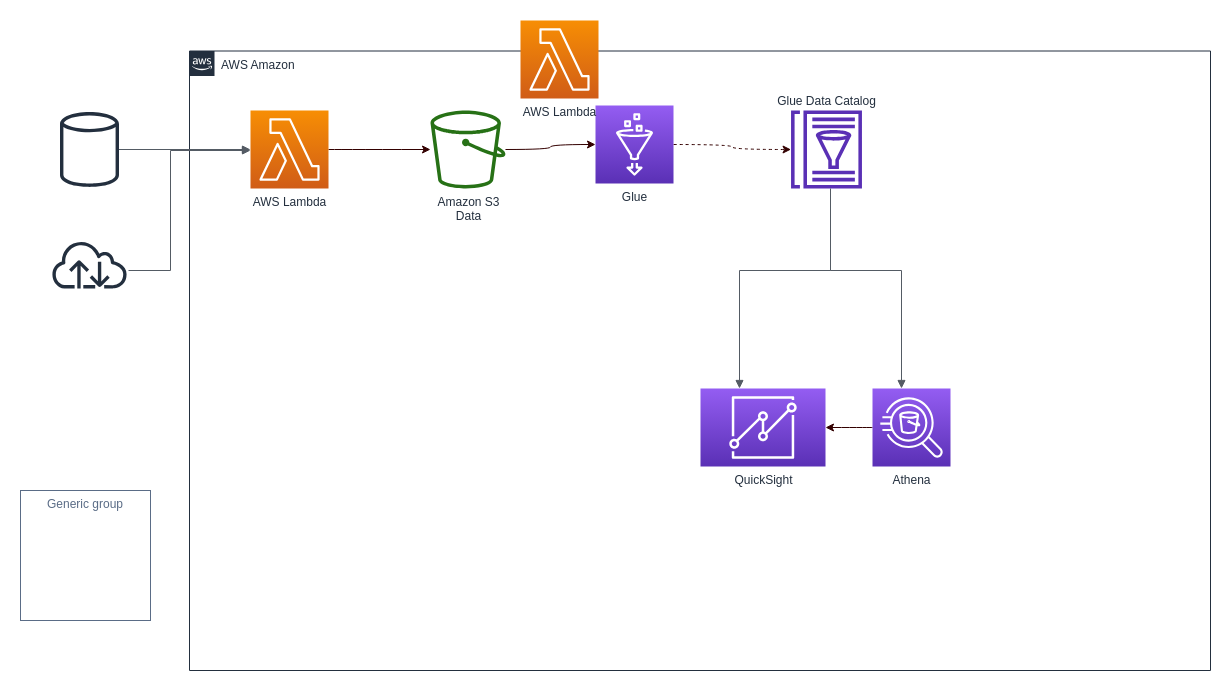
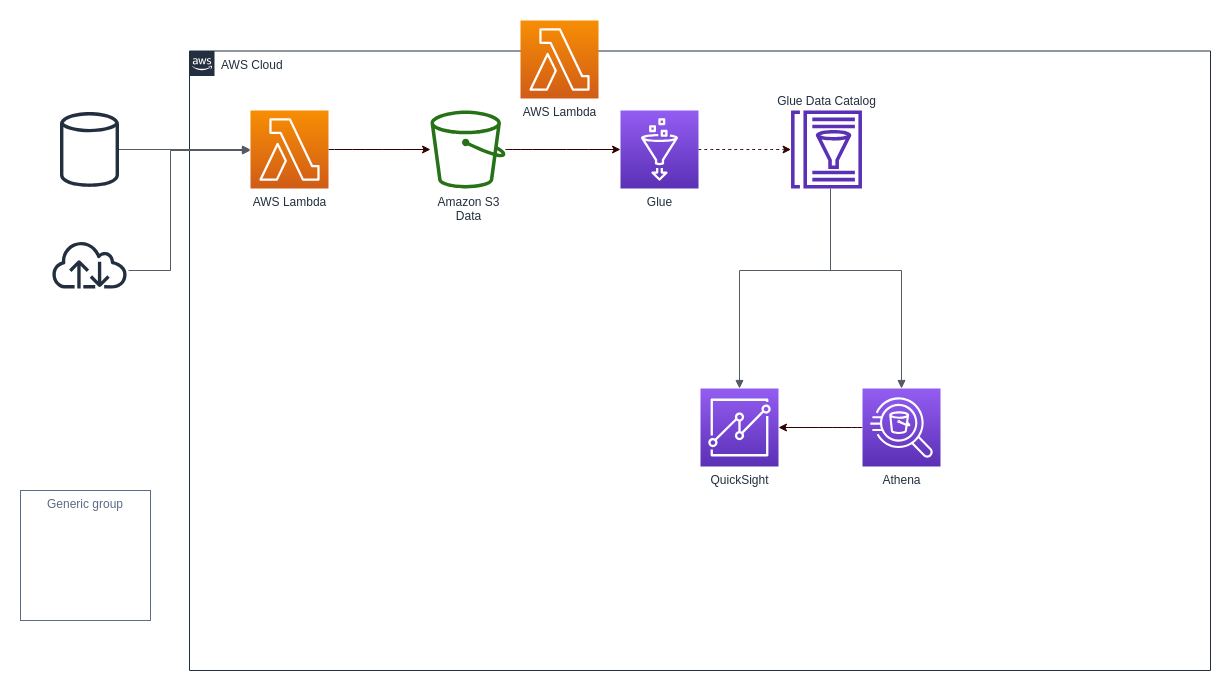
- <mxCell id="2" value="AWS Amazon" style="points=[[0,0],[0.25,0],[0.5,0],[0.75,0],[1,0],[1,0.25],[1,0.5],[1,0.75],[1,1],[0.75,1],[0.5,1],[0.25,1],[0,1],[0,0.75],[0,0.5],[0,0.25]];outlineConnect=0;gradientColor=none;html=1;whiteSpace=wrap;fontSize=12;fontStyle=0;shape=mxgraph.aws4.group;grIcon=mxgraph.aws4.group_aws_cloud_alt;strokeColor=#232F3E;fillColor=none;verticalAlign=top;align=left;spacingLeft=30;fontColor=#232F3E;dashed=0;labelBackgroundColor=#ffffff;" parent="1" vertex="1"><mxGeometry x="189" y="50.5" width="1021" height="619.5" as="geometry" /></mxCell>
+ <mxCell id="2" value="AWS Cloud" style="points=[[0,0],[0.25,0],[0.5,0],[0.75,0],[1,0],[1,0.25],[1,0.5],[1,0.75],[1,1],[0.75,1],[0.5,1],[0.25,1],[0,1],[0,0.75],[0,0.5],[0,0.25]];outlineConnect=0;gradientColor=none;html=1;whiteSpace=wrap;fontSize=12;fontStyle=0;shape=mxgraph.aws4.group;grIcon=mxgraph.aws4.group_aws_cloud_alt;strokeColor=#232F3E;fillColor=none;verticalAlign=top;align=left;spacingLeft=30;fontColor=#232F3E;dashed=0;labelBackgroundColor=#ffffff;" parent="1" vertex="1"><mxGeometry x="189" y="50.5" width="1021" height="619.5" as="geometry" /></mxCell>
- <mxCell id="8" value="Glue" style="points=[[0,0,0],[0.25,0,0],[0.5,0,0],[0.75,0,0],[1,0,0],[0,1,0],[0.25,1,0],[0.5,1,0],[0.75,1,0],[1,1,0],[0,0.25,0],[0,0.5,0],[0,0.75,0],[1,0.25,0],[1,0.5,0],[1,0.75,0]];outlineConnect=0;fontColor=#232F3E;gradientColor=#945DF2;gradientDirection=north;fillColor=#5A30B5;strokeColor=#ffffff;dashed=0;verticalLabelPosition=bottom;verticalAlign=top;align=center;html=1;fontSize=12;fontStyle=0;aspect=fixed;shape=mxgraph.aws4.resourceIcon;resIcon=mxgraph.aws4.glue;" vertex="1" parent="1"><mxGeometry x="595" y="105" width="78" height="78" as="geometry" /></mxCell>
+ <mxCell id="8" value="Glue" style="points=[[0,0,0],[0.25,0,0],[0.5,0,0],[0.75,0,0],[1,0,0],[0,1,0],[0.25,1,0],[0.5,1,0],[0.75,1,0],[1,1,0],[0,0.25,0],[0,0.5,0],[0,0.75,0],[1,0.25,0],[1,0.5,0],[1,0.75,0]];outlineConnect=0;fontColor=#232F3E;gradientColor=#945DF2;gradientDirection=north;fillColor=#5A30B5;strokeColor=#ffffff;dashed=0;verticalLabelPosition=bottom;verticalAlign=top;align=center;html=1;fontSize=12;fontStyle=0;aspect=fixed;shape=mxgraph.aws4.resourceIcon;resIcon=mxgraph.aws4.glue;" vertex="1" parent="1"><mxGeometry x="620" y="110" width="78" height="78" as="geometry" /></mxCell>
- <mxCell id="9" value="QuickSight" style="points=[[0,0,0],[0.25,0,0],[0.5,0,0],[0.75,0,0],[1,0,0],[0,1,0],[0.25,1,0],[0.5,1,0],[0.75,1,0],[1,1,0],[0,0.25,0],[0,0.5,0],[0,0.75,0],[1,0.25,0],[1,0.5,0],[1,0.75,0]];outlineConnect=0;fontColor=#232F3E;gradientColor=#945DF2;gradientDirection=north;fillColor=#5A30B5;strokeColor=#ffffff;dashed=0;verticalLabelPosition=bottom;verticalAlign=top;align=center;html=1;fontSize=12;fontStyle=0;aspect=fixed;shape=mxgraph.aws4.resourceIcon;resIcon=mxgraph.aws4.quicksight;" vertex="1" parent="1"><mxGeometry x="700" y="388" width="125" height="78" as="geometry" /></mxCell>
+ <mxCell id="9" value="QuickSight" style="points=[[0,0,0],[0.25,0,0],[0.5,0,0],[0.75,0,0],[1,0,0],[0,1,0],[0.25,1,0],[0.5,1,0],[0.75,1,0],[1,1,0],[0,0.25,0],[0,0.5,0],[0,0.75,0],[1,0.25,0],[1,0.5,0],[1,0.75,0]];outlineConnect=0;fontColor=#232F3E;gradientColor=#945DF2;gradientDirection=north;fillColor=#5A30B5;strokeColor=#ffffff;dashed=0;verticalLabelPosition=bottom;verticalAlign=top;align=center;html=1;fontSize=12;fontStyle=0;aspect=fixed;shape=mxgraph.aws4.resourceIcon;resIcon=mxgraph.aws4.quicksight;" vertex="1" parent="1"><mxGeometry x="700" y="388" width="78" height="78" as="geometry" /></mxCell>
- <mxCell id="11" value="Athena" style="points=[[0,0,0],[0.25,0,0],[0.5,0,0],[0.75,0,0],[1,0,0],[0,1,0],[0.25,1,0],[0.5,1,0],[0.75,1,0],[1,1,0],[0,0.25,0],[0,0.5,0],[0,0.75,0],[1,0.25,0],[1,0.5,0],[1,0.75,0]];outlineConnect=0;fontColor=#232F3E;gradientColor=#945DF2;gradientDirection=north;fillColor=#5A30B5;strokeColor=#ffffff;dashed=0;verticalLabelPosition=bottom;verticalAlign=top;align=center;html=1;fontSize=12;fontStyle=0;aspect=fixed;shape=mxgraph.aws4.resourceIcon;resIcon=mxgraph.aws4.athena;" vertex="1" parent="1"><mxGeometry x="872" y="388" width="78" height="78" as="geometry" /></mxCell>
+ <mxCell id="11" value="Athena" style="points=[[0,0,0],[0.25,0,0],[0.5,0,0],[0.75,0,0],[1,0,0],[0,1,0],[0.25,1,0],[0.5,1,0],[0.75,1,0],[1,1,0],[0,0.25,0],[0,0.5,0],[0,0.75,0],[1,0.25,0],[1,0.5,0],[1,0.75,0]];outlineConnect=0;fontColor=#232F3E;gradientColor=#945DF2;gradientDirection=north;fillColor=#5A30B5;strokeColor=#ffffff;dashed=0;verticalLabelPosition=bottom;verticalAlign=top;align=center;html=1;fontSize=12;fontStyle=0;aspect=fixed;shape=mxgraph.aws4.resourceIcon;resIcon=mxgraph.aws4.athena;" vertex="1" parent="1"><mxGeometry x="862" y="388" width="78" height="78" as="geometry" /></mxCell>
